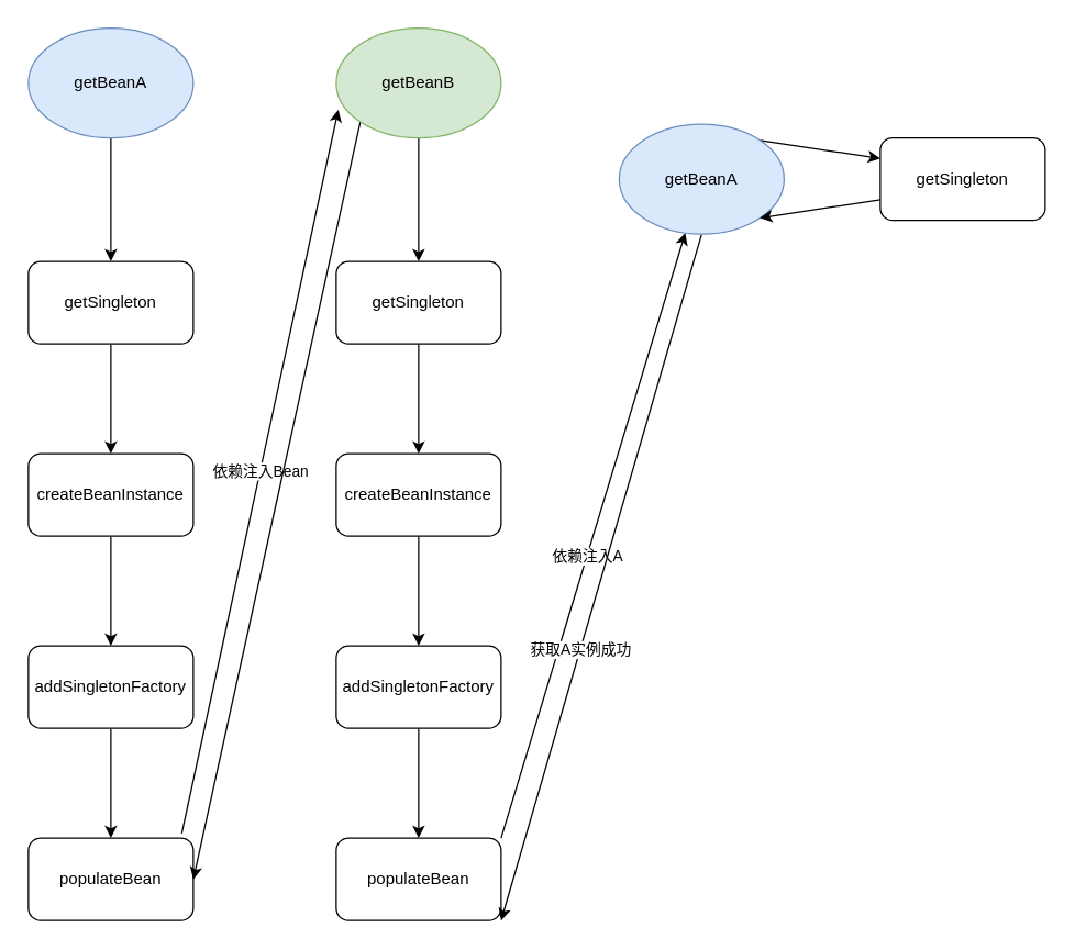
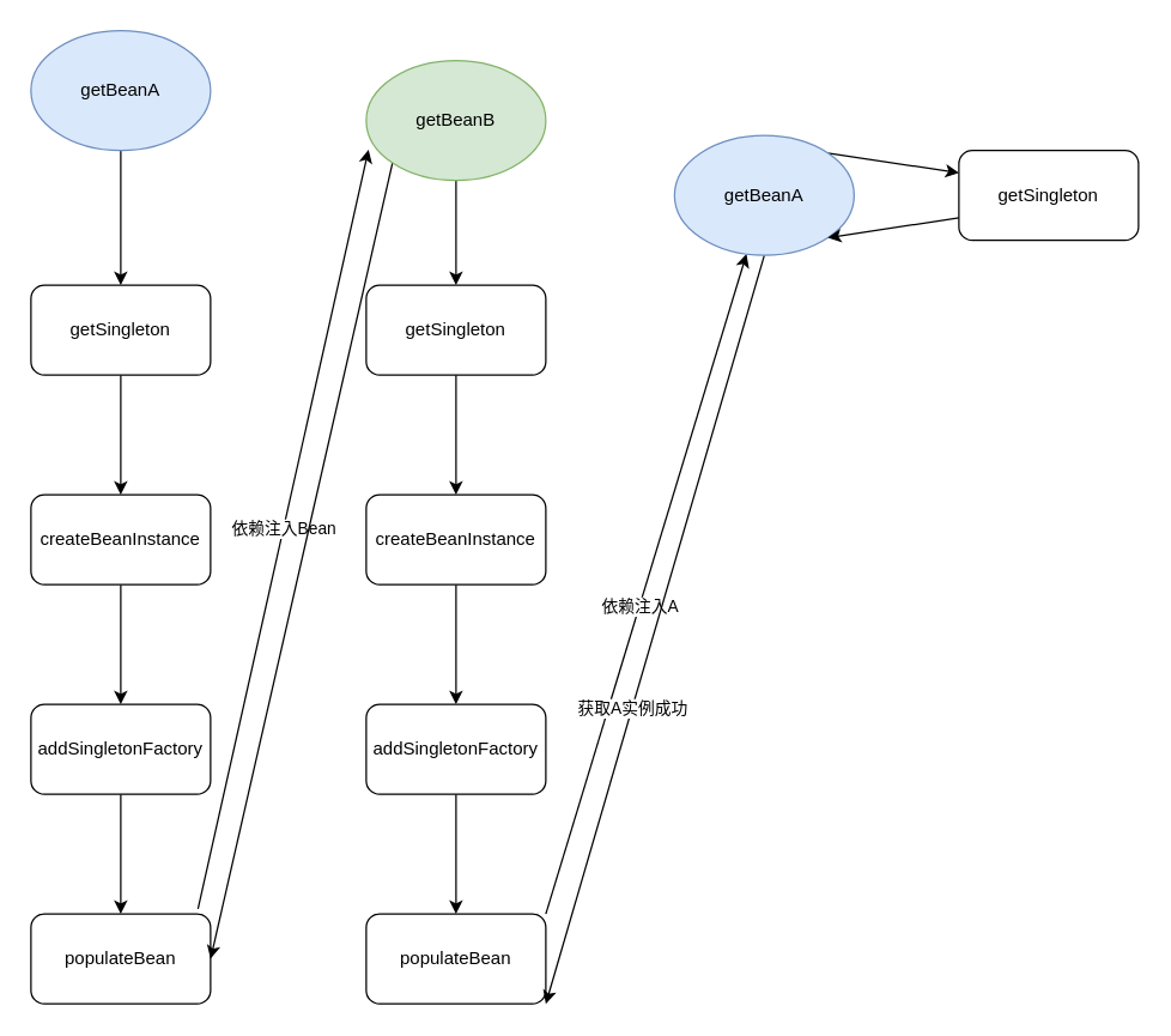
- <mxCell id="14" value="getBeanB" style="ellipse;whiteSpace=wrap;html=1;fillColor=#d5e8d4;strokeColor=#82b366;" vertex="1" parent="1"><mxGeometry x="244" y="20" width="120" height="80" as="geometry" /></mxCell>
+ <mxCell id="14" value="getBeanB" style="ellipse;whiteSpace=wrap;html=1;fillColor=#d5e8d4;strokeColor=#82b366;" vertex="1" parent="1"><mxGeometry x="244" y="40" width="120" height="80" as="geometry" /></mxCell>
